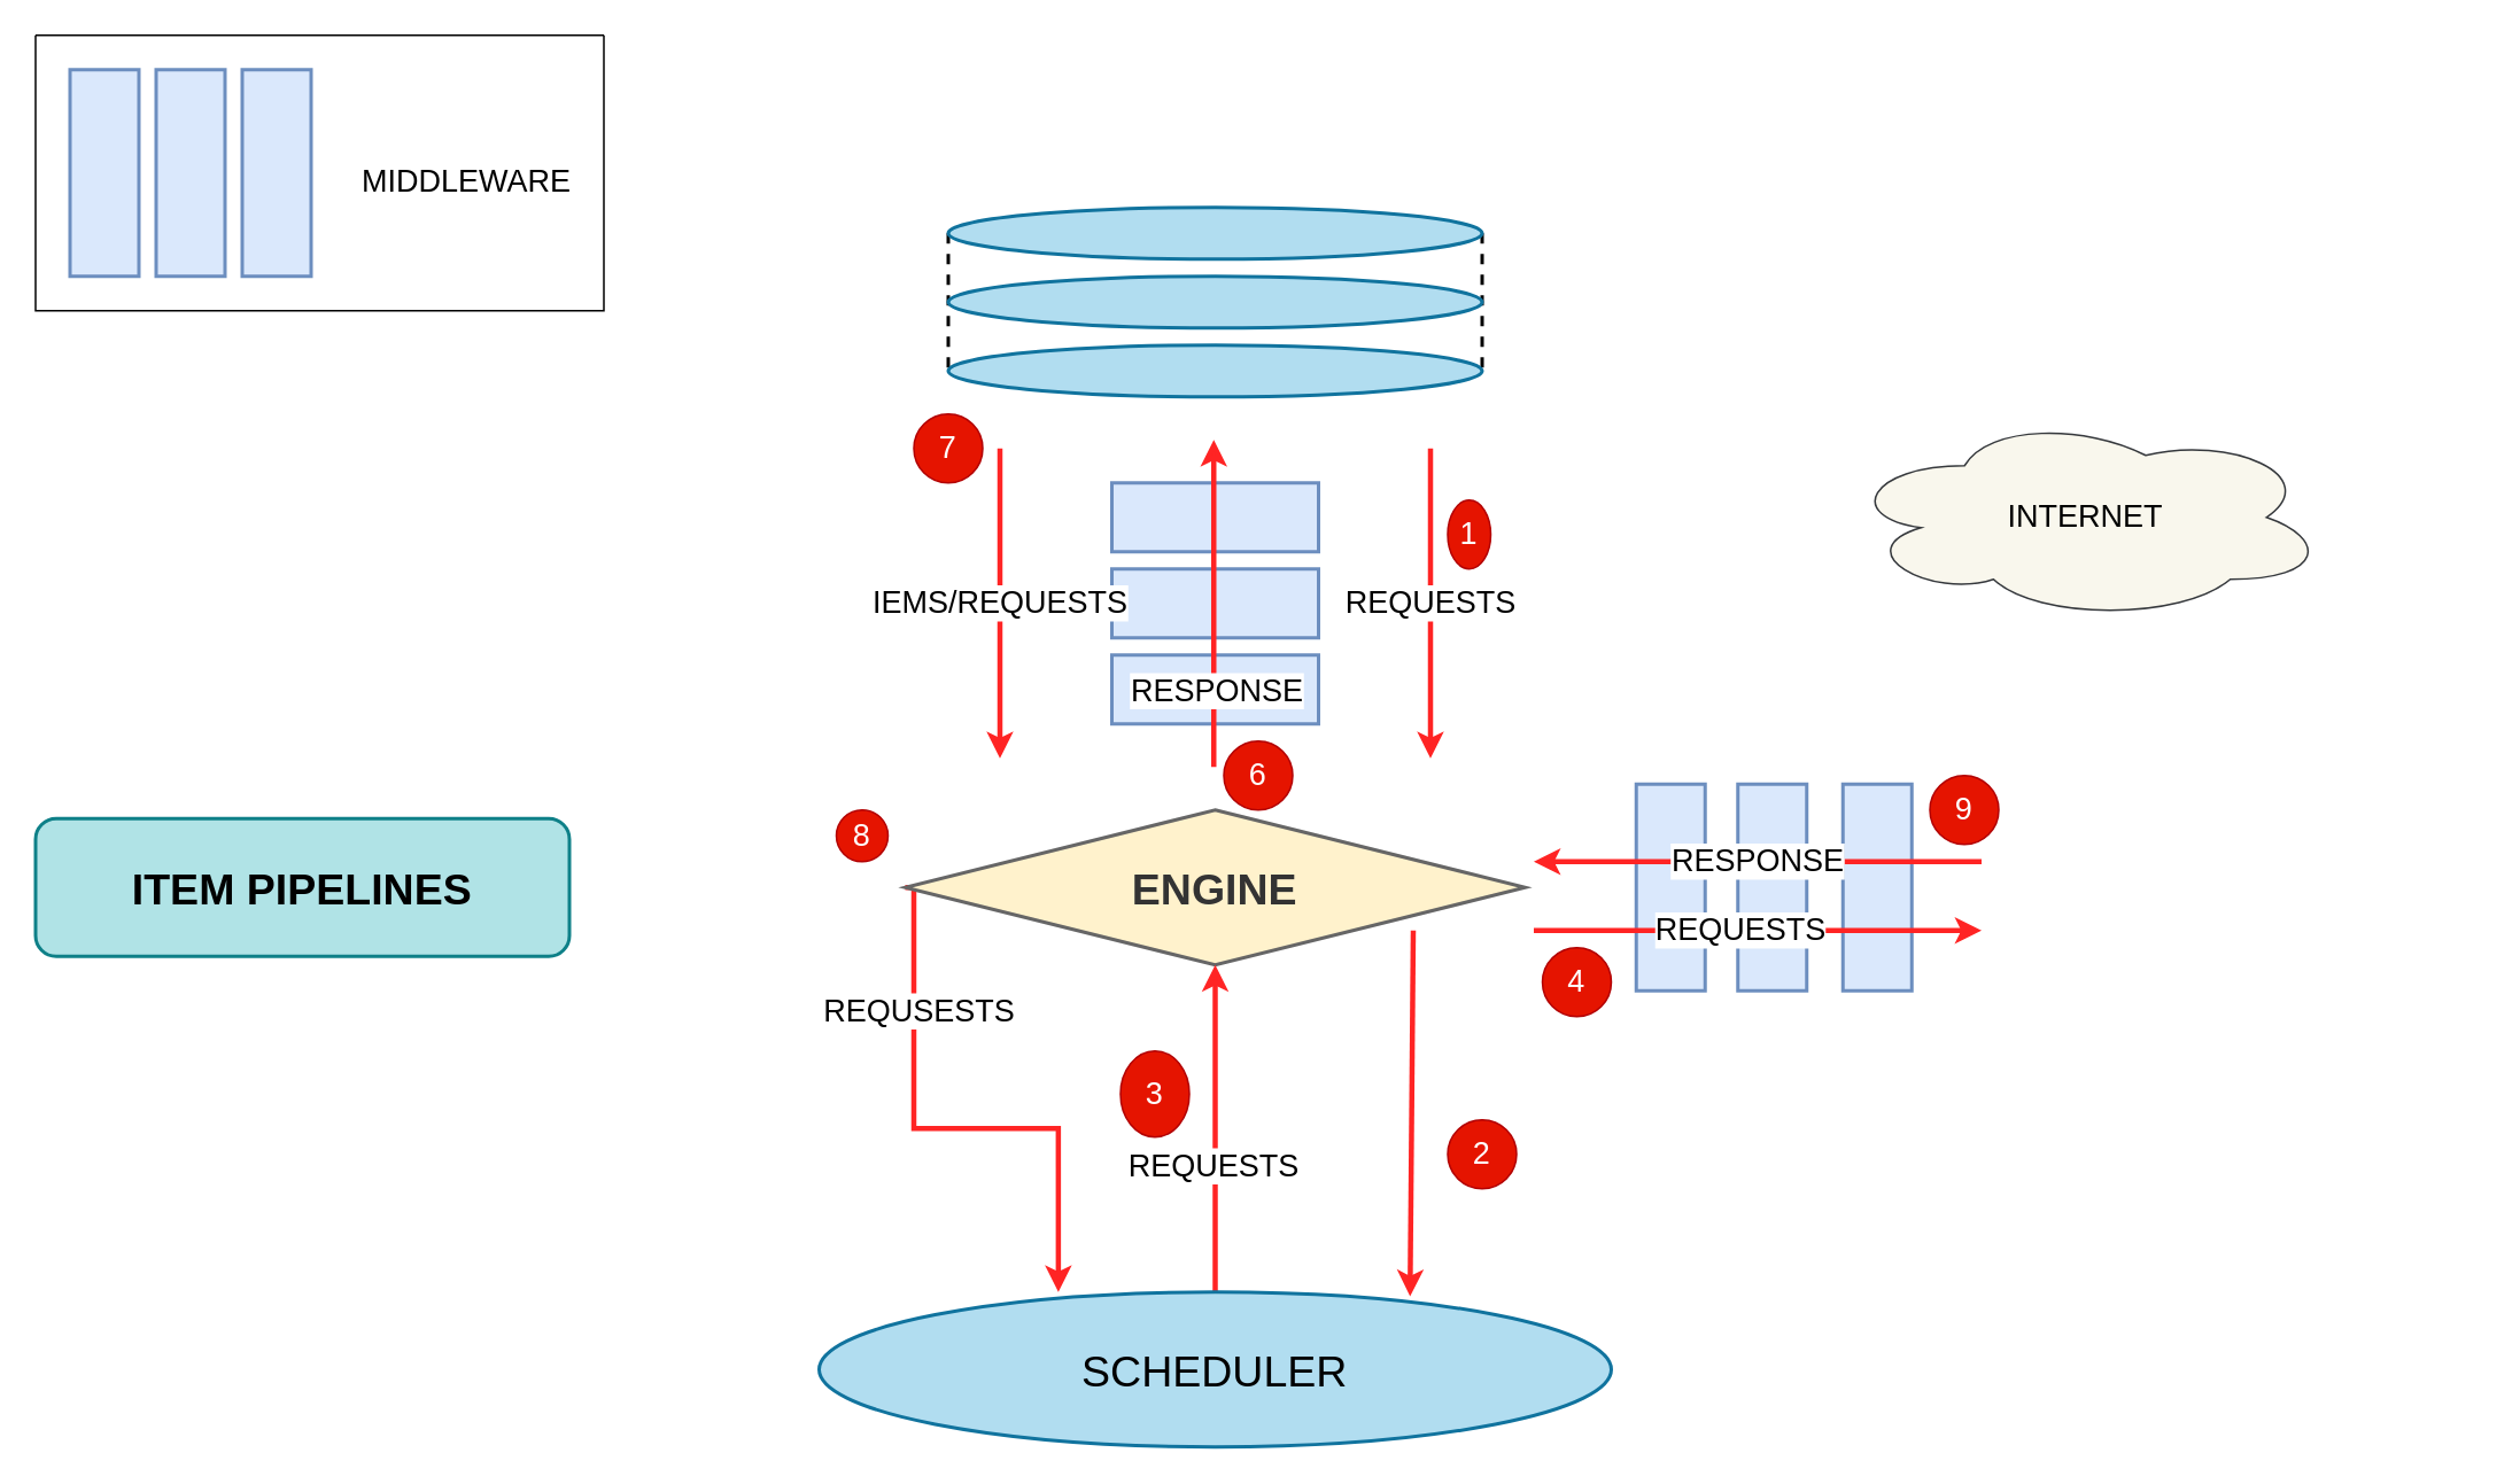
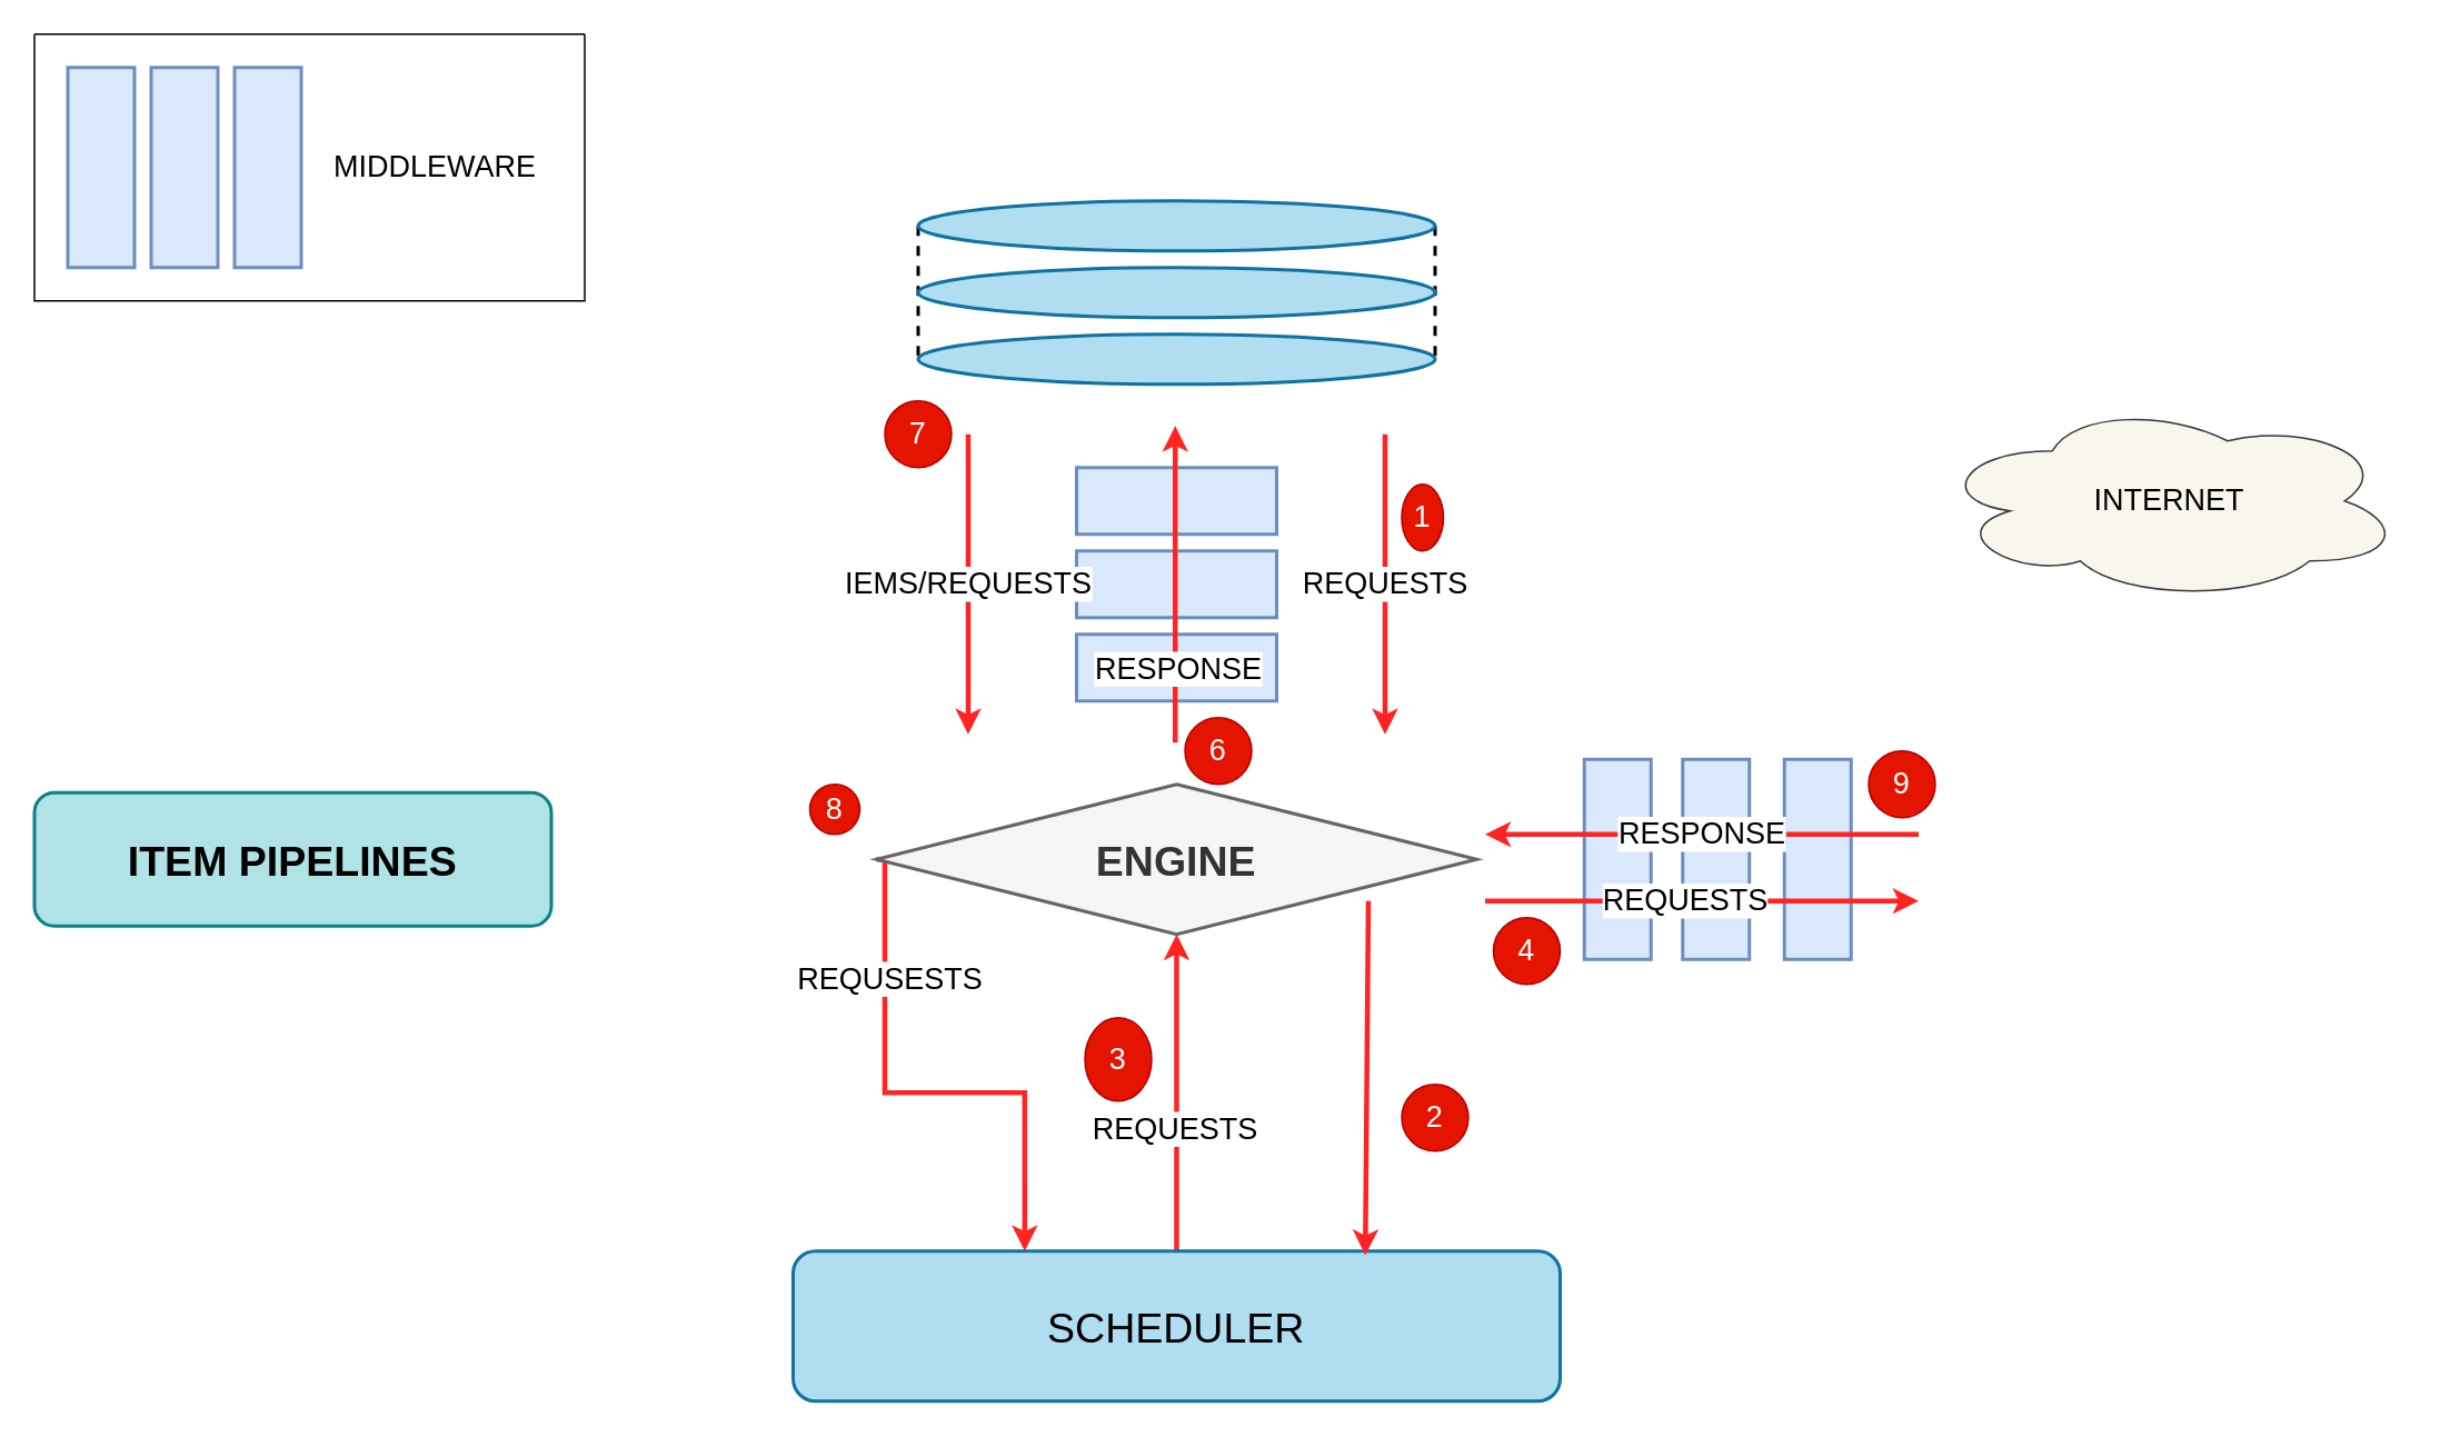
- <mxCell id="28" value="&lt;font style=&quot;font-size: 18px;&quot;&gt;MIDDLEWARE&lt;/font&gt;" style="text;html=1;align=center;verticalAlign=middle;resizable=0;points=[];autosize=1;strokeColor=none;fillColor=none;" vertex="1" parent="25"><mxGeometry x="180" y="65" width="140" height="40" as="geometry" /></mxCell>
+ <mxCell id="28" value="&lt;font style=&quot;font-size: 18px;&quot;&gt;MIDDLEWARE&lt;/font&gt;" style="text;html=1;align=center;verticalAlign=middle;resizable=0;points=[];autosize=1;strokeColor=none;fillColor=none;" vertex="1" parent="25"><mxGeometry x="170" y="60" width="140" height="40" as="geometry" /></mxCell>
- <mxCell id="40" value="&lt;font style=&quot;font-size: 18px;&quot;&gt;INTERNET&lt;/font&gt;" style="ellipse;shape=cloud;whiteSpace=wrap;html=1;fillColor=#f9f7ed;strokeColor=#36393d;" vertex="1" parent="1"><mxGeometry x="1070" y="240" width="280.5" height="120" as="geometry" /></mxCell>
+ <mxCell id="40" value="&lt;font style=&quot;font-size: 18px;&quot;&gt;INTERNET&lt;/font&gt;" style="ellipse;shape=cloud;whiteSpace=wrap;html=1;fillColor=#f9f7ed;strokeColor=#36393d;" vertex="1" parent="1"><mxGeometry x="1160" y="240" width="280.5" height="120" as="geometry" /></mxCell>
- <mxCell id="5" value="&lt;font style=&quot;font-size: 25px;&quot;&gt;&lt;b&gt;ENGINE&lt;/b&gt;&lt;/font&gt;" style="rhombus;whiteSpace=wrap;html=1;strokeWidth=2;fillColor=#fff2cc;fontColor=#333333;strokeColor=#666666;" vertex="1" parent="1"><mxGeometry x="525" y="470" width="360" height="90" as="geometry" /></mxCell>
+ <mxCell id="5" value="&lt;font style=&quot;font-size: 25px;&quot;&gt;&lt;b&gt;ENGINE&lt;/b&gt;&lt;/font&gt;" style="rhombus;whiteSpace=wrap;html=1;strokeWidth=2;fillColor=#f5f5f5;fontColor=#333333;strokeColor=#666666;" vertex="1" parent="1"><mxGeometry x="525" y="470" width="360" height="90" as="geometry" /></mxCell>
- <mxCell id="19" value="&lt;font style=&quot;font-size: 25px;&quot;&gt;SCHEDULER&lt;/font&gt;" style="ellipse;whiteSpace=wrap;html=1;strokeWidth=2;fillColor=#b1ddf0;strokeColor=#10739e;" vertex="1" parent="1"><mxGeometry x="475" y="750" width="460" height="90" as="geometry" /></mxCell>
+ <mxCell id="19" value="&lt;font style=&quot;font-size: 25px;&quot;&gt;SCHEDULER&lt;/font&gt;" style="whiteSpace=wrap;html=1;strokeWidth=2;fillColor=#b1ddf0;strokeColor=#10739e;rounded=1;" vertex="1" parent="1"><mxGeometry x="475" y="750" width="460" height="90" as="geometry" /></mxCell>
